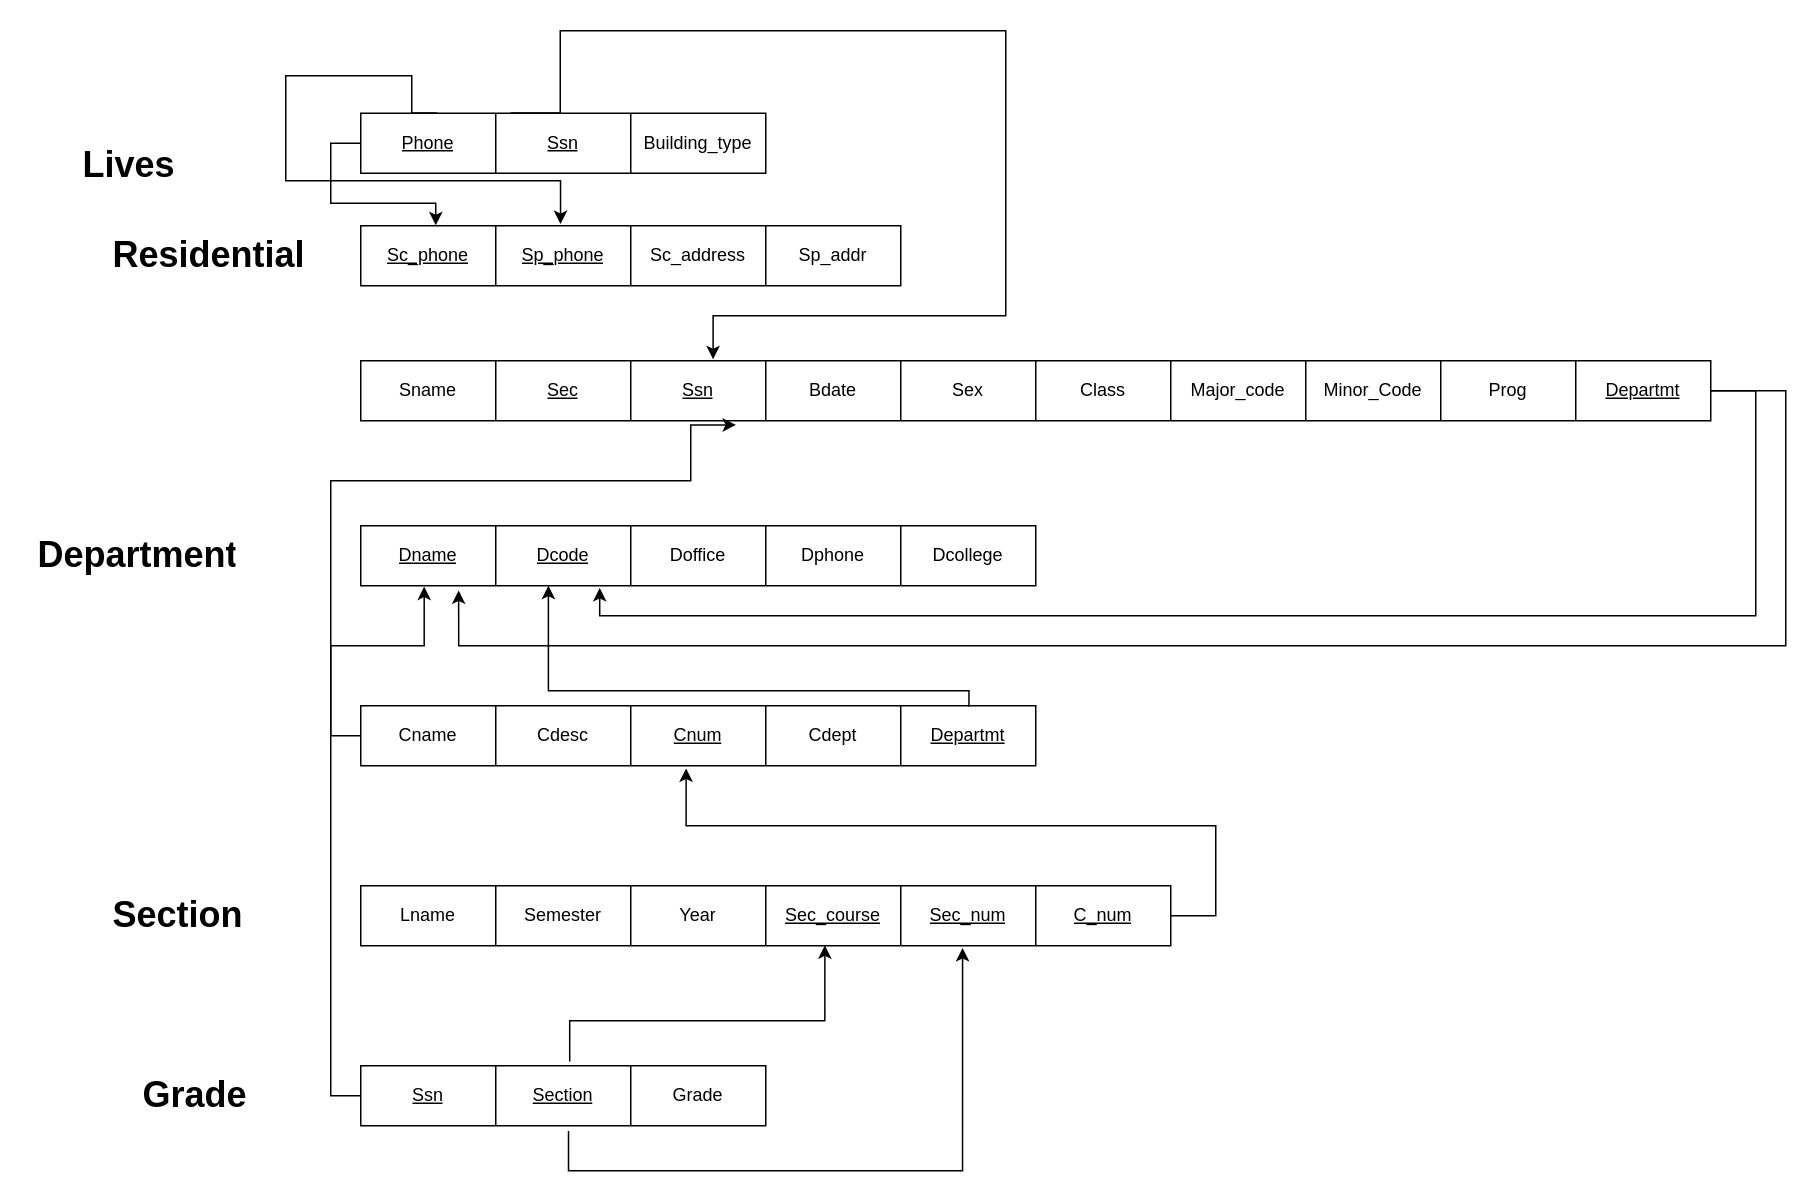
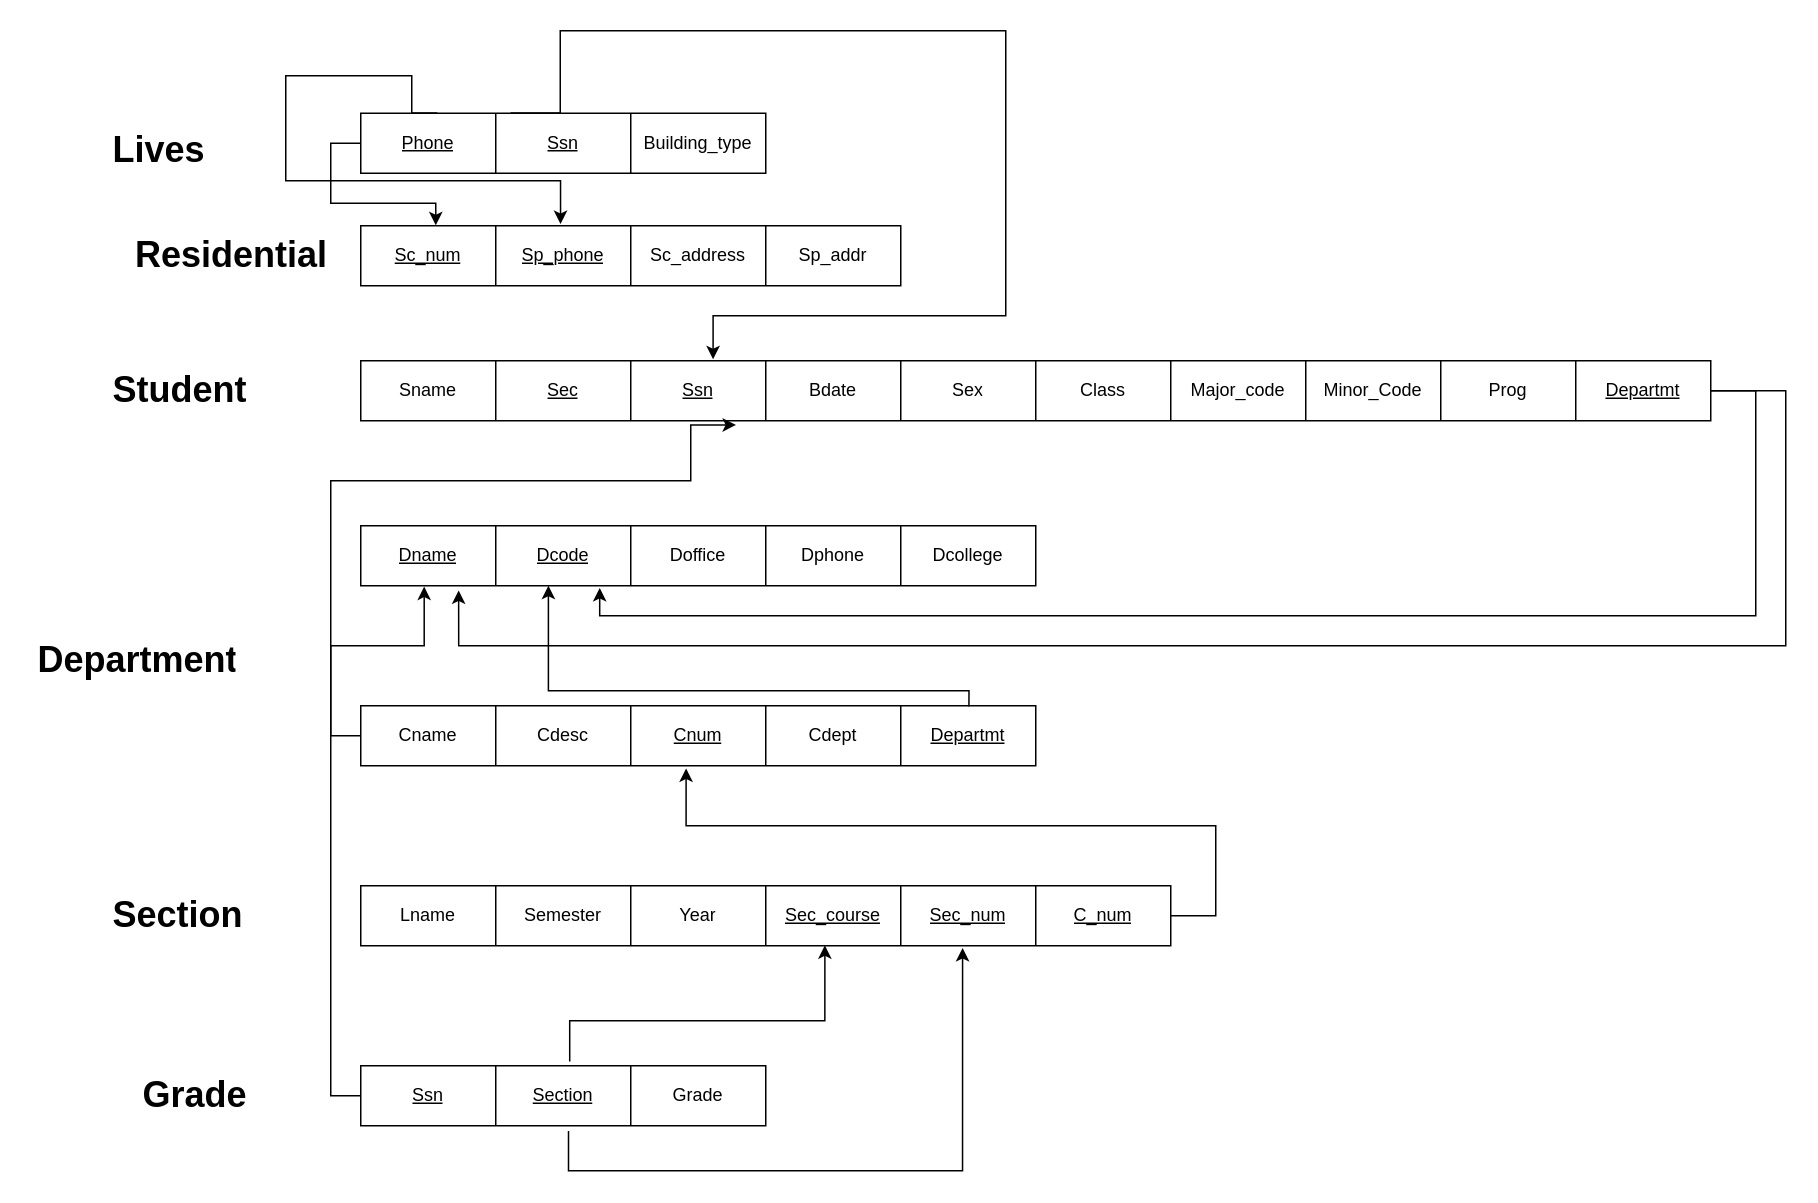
- <mxCell id="60" value="&lt;h1&gt;Lives&lt;/h1&gt;" style="text;html=1;strokeColor=none;fillColor=none;spacing=5;spacingTop=-20;whiteSpace=wrap;overflow=hidden;rounded=0;" vertex="1" parent="1"><mxGeometry x="50" y="90" width="150" height="50" as="geometry" /></mxCell>
+ <mxCell id="60" value="&lt;h1&gt;Lives&lt;/h1&gt;" style="text;html=1;strokeColor=none;fillColor=none;spacing=5;spacingTop=-20;whiteSpace=wrap;overflow=hidden;rounded=0;" vertex="1" parent="1"><mxGeometry x="70" y="80" width="150" height="50" as="geometry" /></mxCell>
- <mxCell id="49" value="&lt;h1&gt;Residential&amp;nbsp;&lt;/h1&gt;" style="text;html=1;strokeColor=none;fillColor=none;spacing=5;spacingTop=-20;whiteSpace=wrap;overflow=hidden;rounded=0;" vertex="1" parent="1"><mxGeometry x="70" y="150" width="140" height="30" as="geometry" /></mxCell>
+ <mxCell id="49" value="&lt;h1&gt;Residential&amp;nbsp;&lt;/h1&gt;" style="text;html=1;strokeColor=none;fillColor=none;spacing=5;spacingTop=-20;whiteSpace=wrap;overflow=hidden;rounded=0;" vertex="1" parent="1"><mxGeometry x="85" y="150" width="140" height="30" as="geometry" /></mxCell>
- <mxCell id="52" value="&lt;u&gt;Sc_phone&lt;/u&gt;" style="shape=partialRectangle;html=1;whiteSpace=wrap;connectable=0;fillColor=none;top=0;left=0;bottom=0;right=0;overflow=hidden;" vertex="1" parent="51"><mxGeometry width="90" height="40" as="geometry"><mxRectangle width="90" height="40" as="alternateBounds" /></mxGeometry></mxCell>
+ <mxCell id="52" value="&lt;u&gt;Sc_num&lt;/u&gt;" style="shape=partialRectangle;html=1;whiteSpace=wrap;connectable=0;fillColor=none;top=0;left=0;bottom=0;right=0;overflow=hidden;" vertex="1" parent="51"><mxGeometry width="90" height="40" as="geometry"><mxRectangle width="90" height="40" as="alternateBounds" /></mxGeometry></mxCell>
+ <mxCell id="14" value="&lt;h1&gt;Student&lt;/h1&gt;" style="text;html=1;strokeColor=none;fillColor=none;spacing=5;spacingTop=-20;whiteSpace=wrap;overflow=hidden;rounded=0;" vertex="1" parent="1"><mxGeometry x="70" y="240" width="100" height="40" as="geometry" /></mxCell>
- <mxCell id="15" value="&lt;h1&gt;Department&lt;/h1&gt;&lt;div&gt;&lt;br&gt;&lt;/div&gt;" style="text;html=1;strokeColor=none;fillColor=none;spacing=5;spacingTop=-20;whiteSpace=wrap;overflow=hidden;rounded=0;" vertex="1" parent="1"><mxGeometry x="20" y="350" width="140" height="40" as="geometry" /></mxCell>
+ <mxCell id="15" value="&lt;h1&gt;Department&lt;/h1&gt;&lt;div&gt;&lt;br&gt;&lt;/div&gt;" style="text;html=1;strokeColor=none;fillColor=none;spacing=5;spacingTop=-20;whiteSpace=wrap;overflow=hidden;rounded=0;" vertex="1" parent="1"><mxGeometry x="20" y="420" width="140" height="40" as="geometry" /></mxCell>
